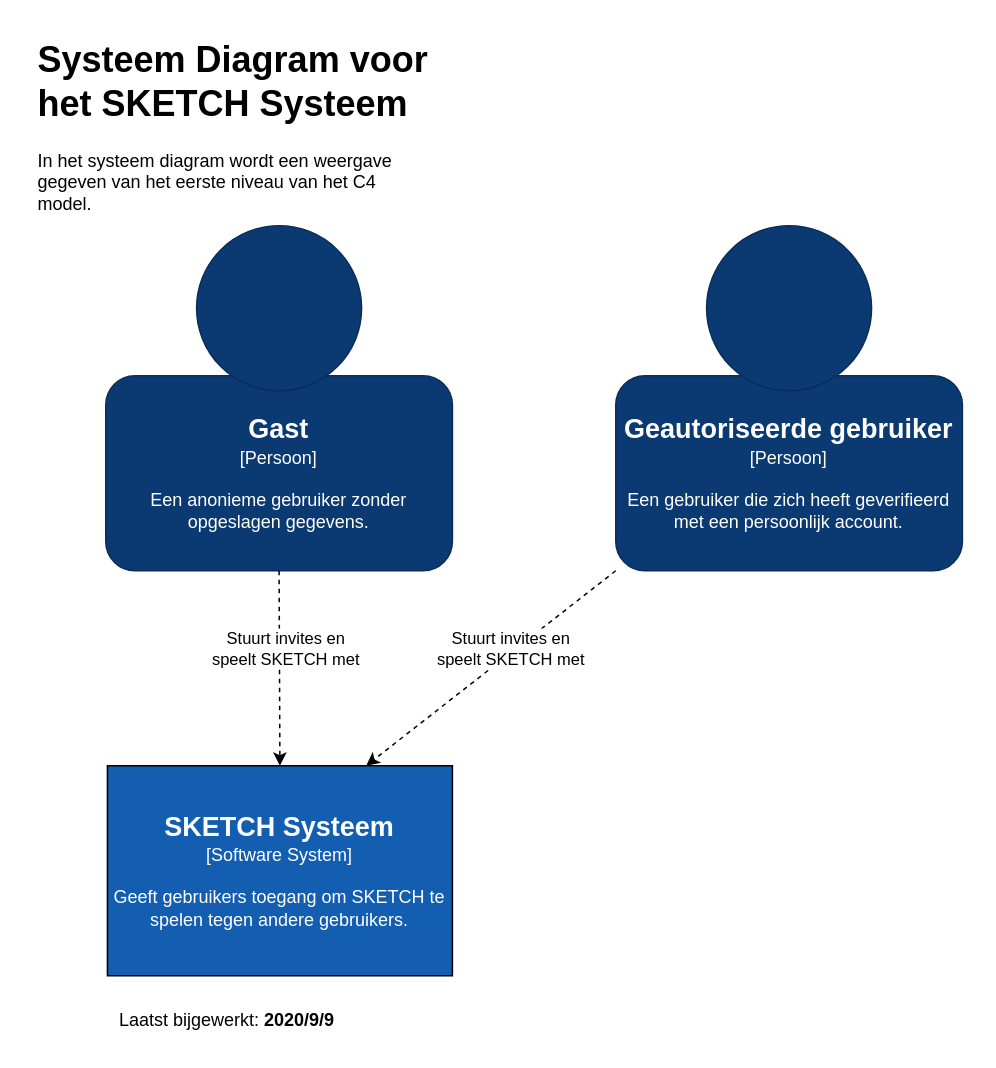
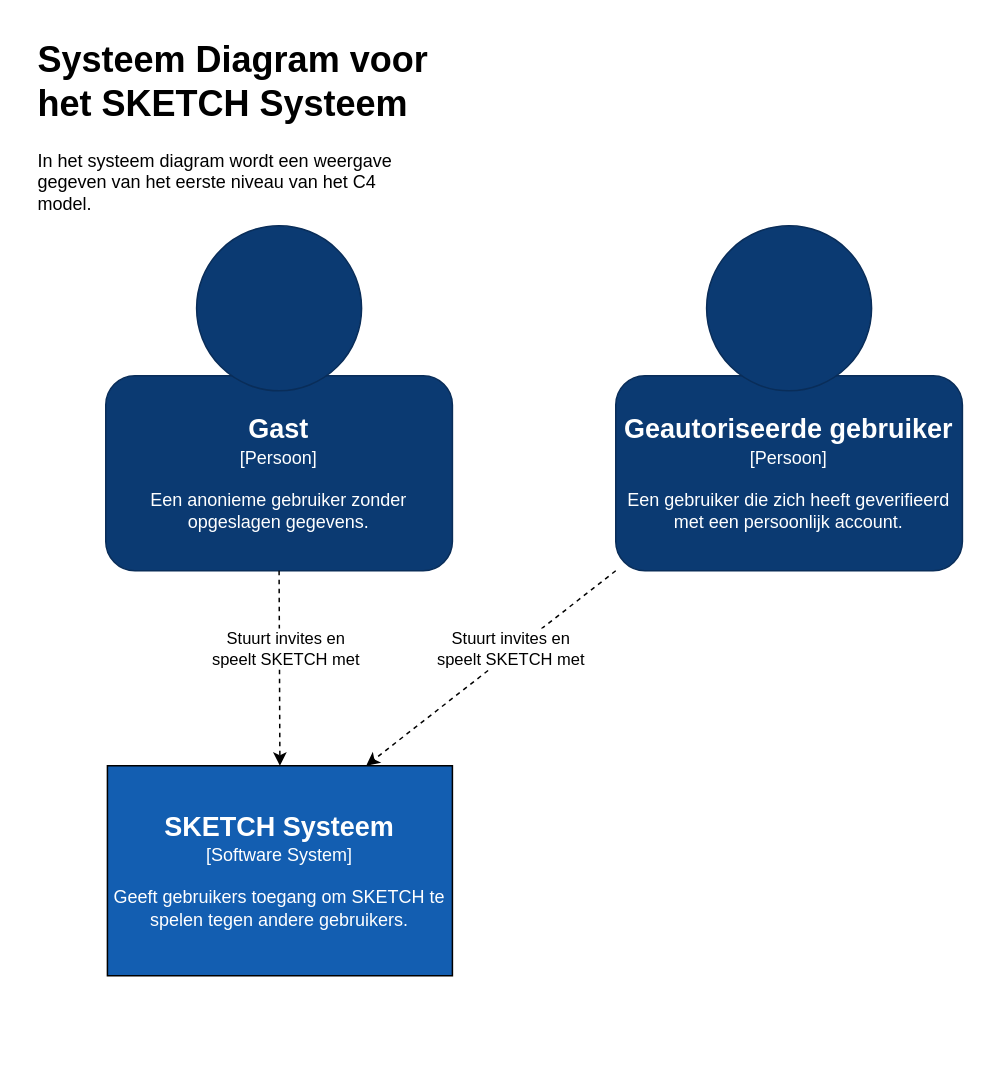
- <mxCell id="12" value="Laatst bijgewerkt: &lt;b&gt;2020/9/9&lt;/b&gt;" style="text;html=1;strokeColor=none;fillColor=none;align=center;verticalAlign=middle;whiteSpace=wrap;rounded=0;" vertex="1" parent="1"><mxGeometry x="71.11" y="670" width="160" height="20" as="geometry" /></mxCell>
